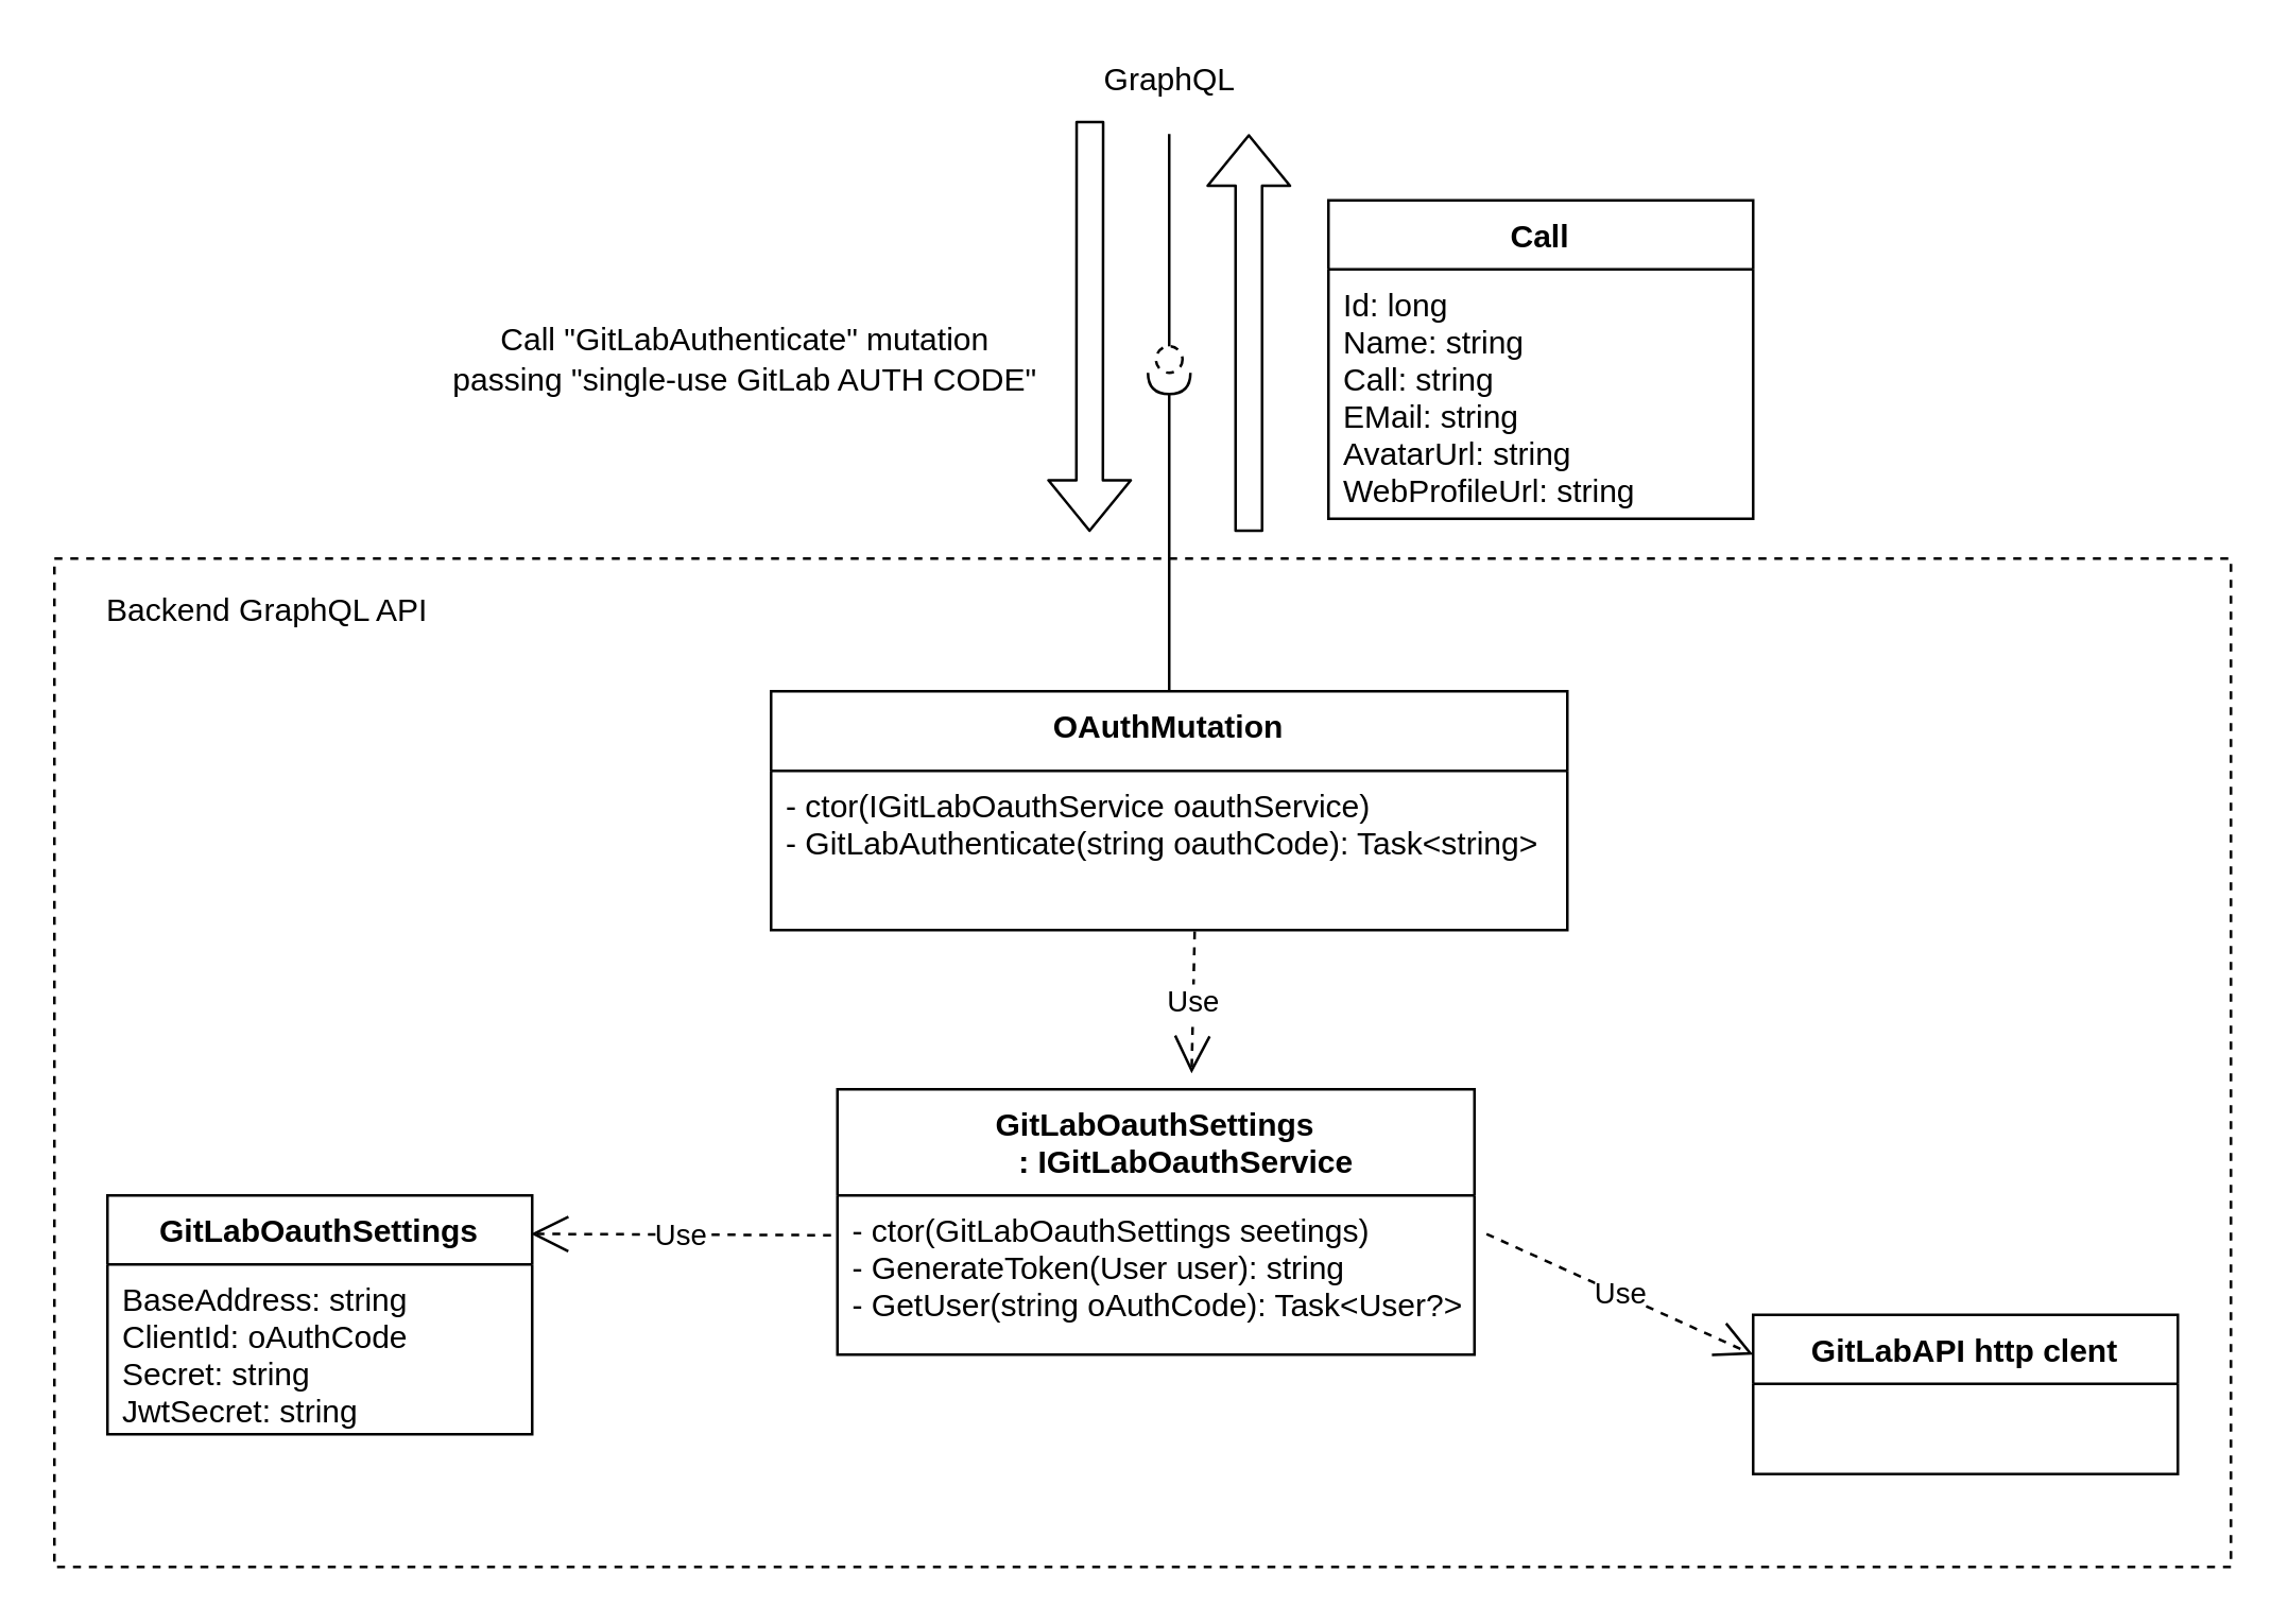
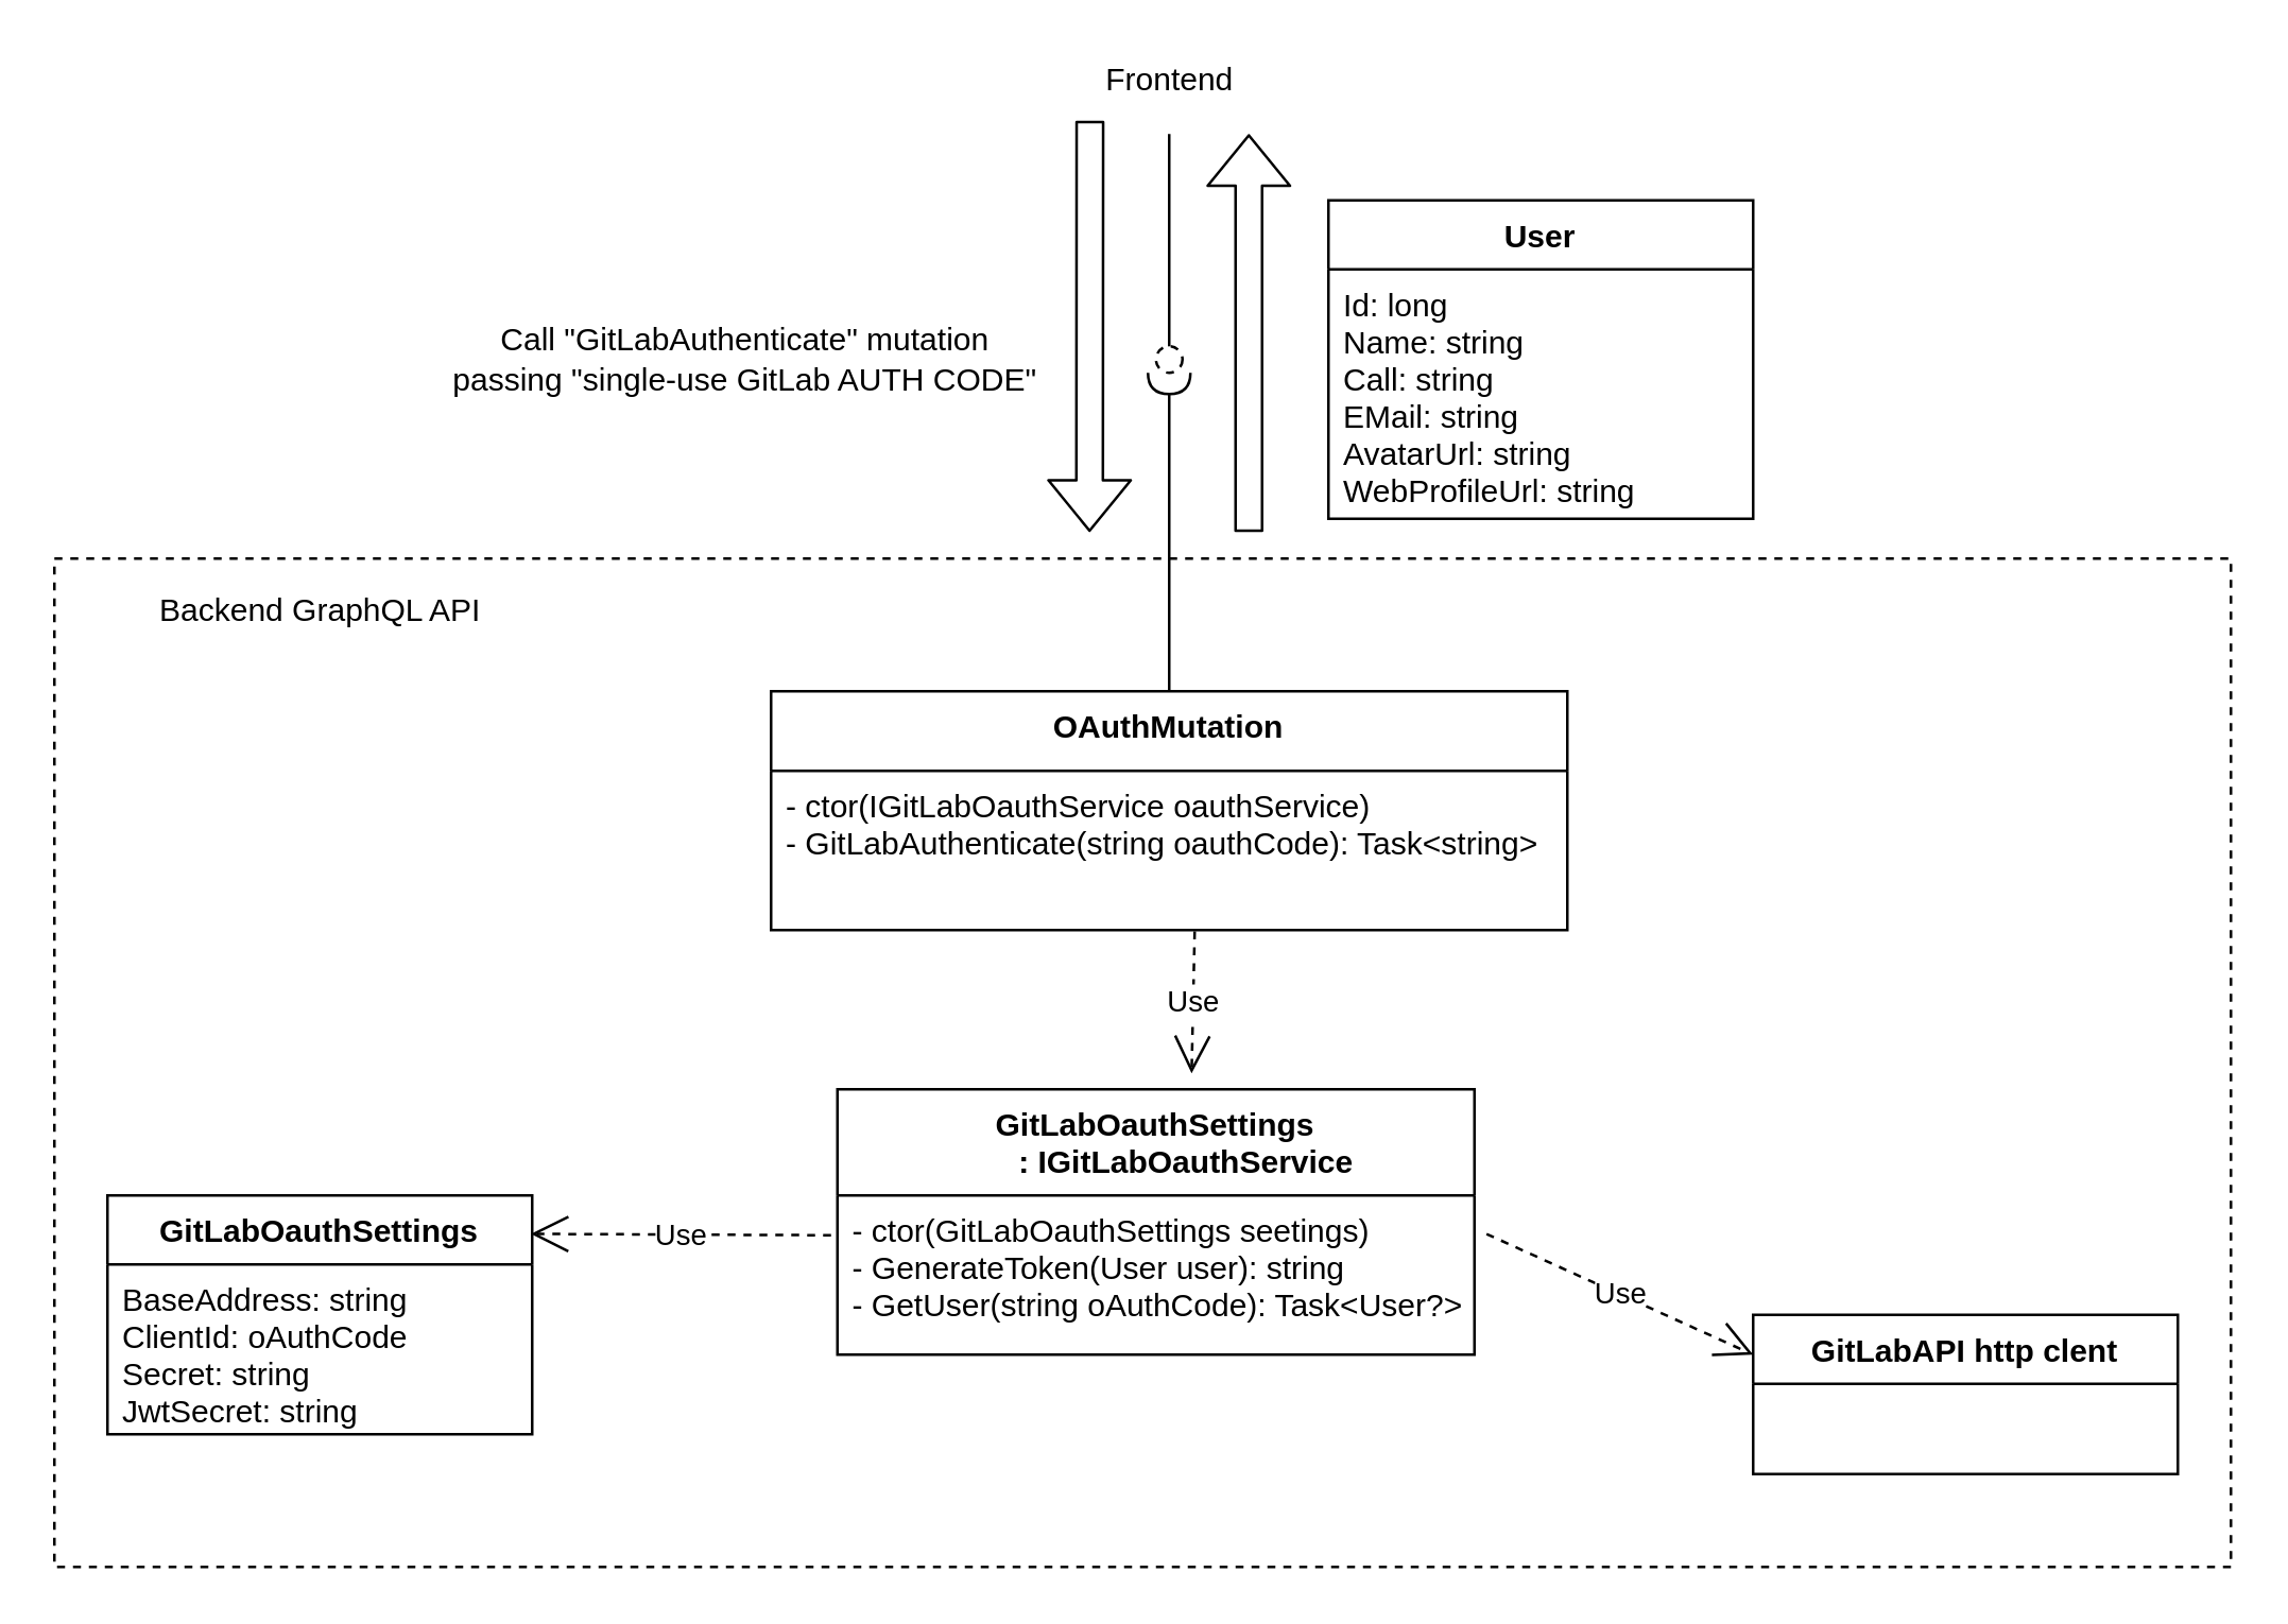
- <mxCell id="17" value="GraphQL" style="text;html=1;align=center;verticalAlign=middle;resizable=0;points=[];autosize=1;strokeColor=none;" parent="1" vertex="1"><mxGeometry x="410" y="20" width="60" height="20" as="geometry" /></mxCell>
+ <mxCell id="17" value="Frontend" style="text;html=1;align=center;verticalAlign=middle;resizable=0;points=[];autosize=1;strokeColor=none;" parent="1" vertex="1"><mxGeometry x="410" y="20" width="60" height="20" as="geometry" /></mxCell>
- <mxCell id="3" value="Call" style="swimlane;fontStyle=1;align=center;verticalAlign=top;childLayout=stackLayout;horizontal=1;startSize=26;horizontalStack=0;resizeParent=1;resizeParentMax=0;resizeLast=0;collapsible=1;marginBottom=0;" parent="1" vertex="1"><mxGeometry x="500" y="75" width="160" height="120" as="geometry" /></mxCell>
+ <mxCell id="3" value="User" style="swimlane;fontStyle=1;align=center;verticalAlign=top;childLayout=stackLayout;horizontal=1;startSize=26;horizontalStack=0;resizeParent=1;resizeParentMax=0;resizeLast=0;collapsible=1;marginBottom=0;" parent="1" vertex="1"><mxGeometry x="500" y="75" width="160" height="120" as="geometry" /></mxCell>
- <mxCell id="13" value="Backend GraphQL API" style="text;html=1;align=center;verticalAlign=middle;resizable=0;points=[];autosize=1;strokeColor=none;" parent="1" vertex="1"><mxGeometry x="30" y="220" width="140" height="20" as="geometry" /></mxCell>
+ <mxCell id="13" value="Backend GraphQL API" style="text;html=1;align=center;verticalAlign=middle;resizable=0;points=[];autosize=1;strokeColor=none;" parent="1" vertex="1"><mxGeometry x="50" y="220" width="140" height="20" as="geometry" /></mxCell>
